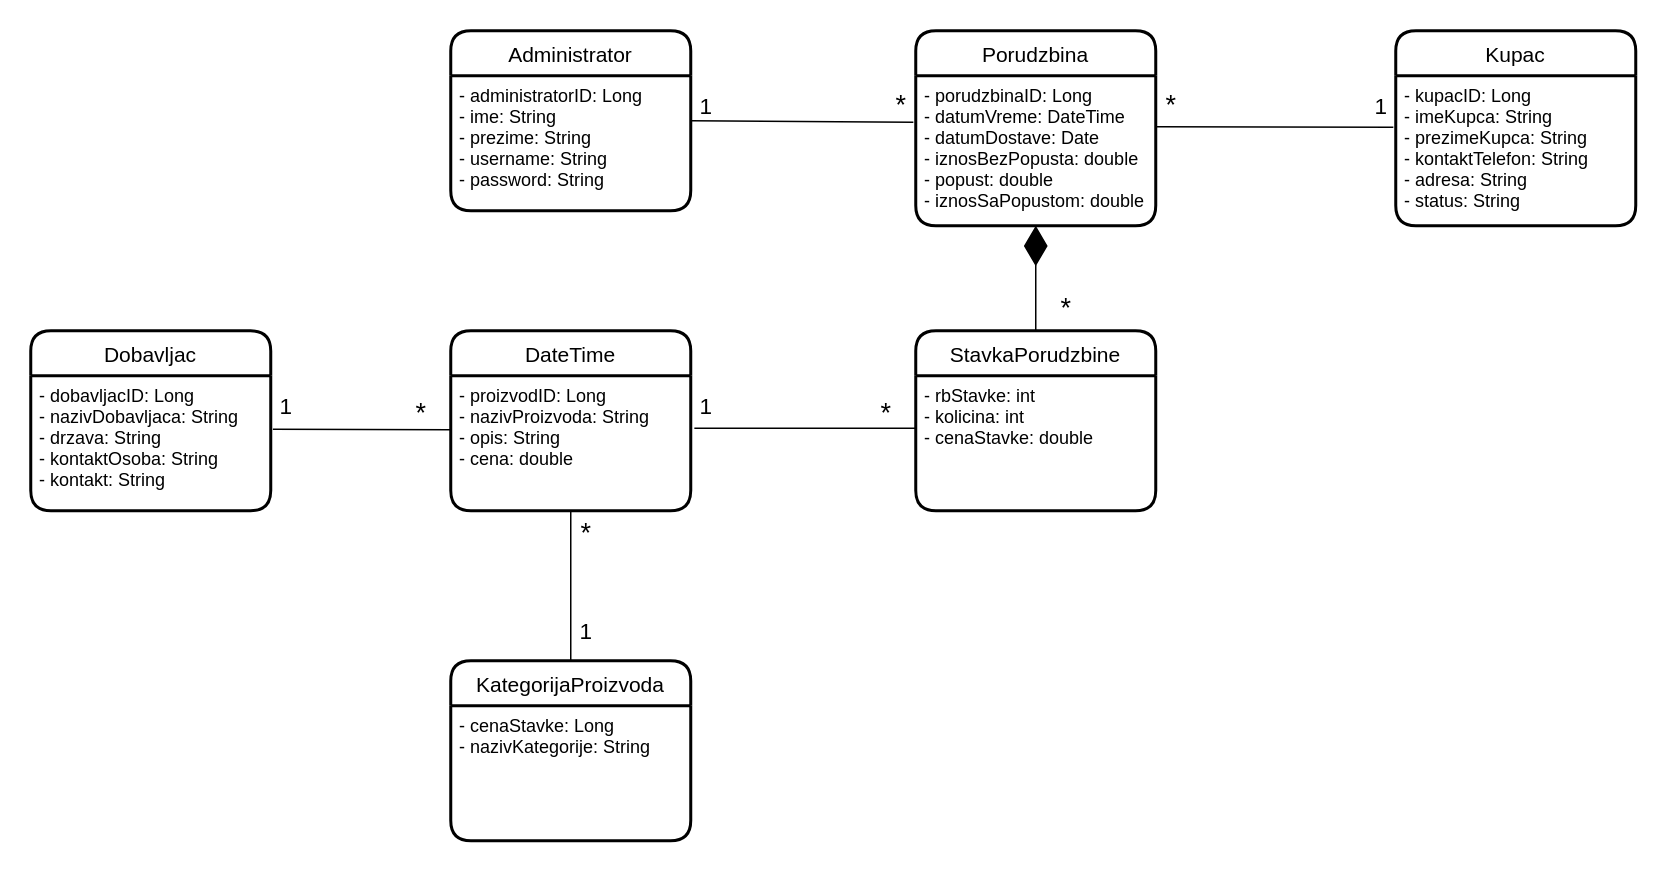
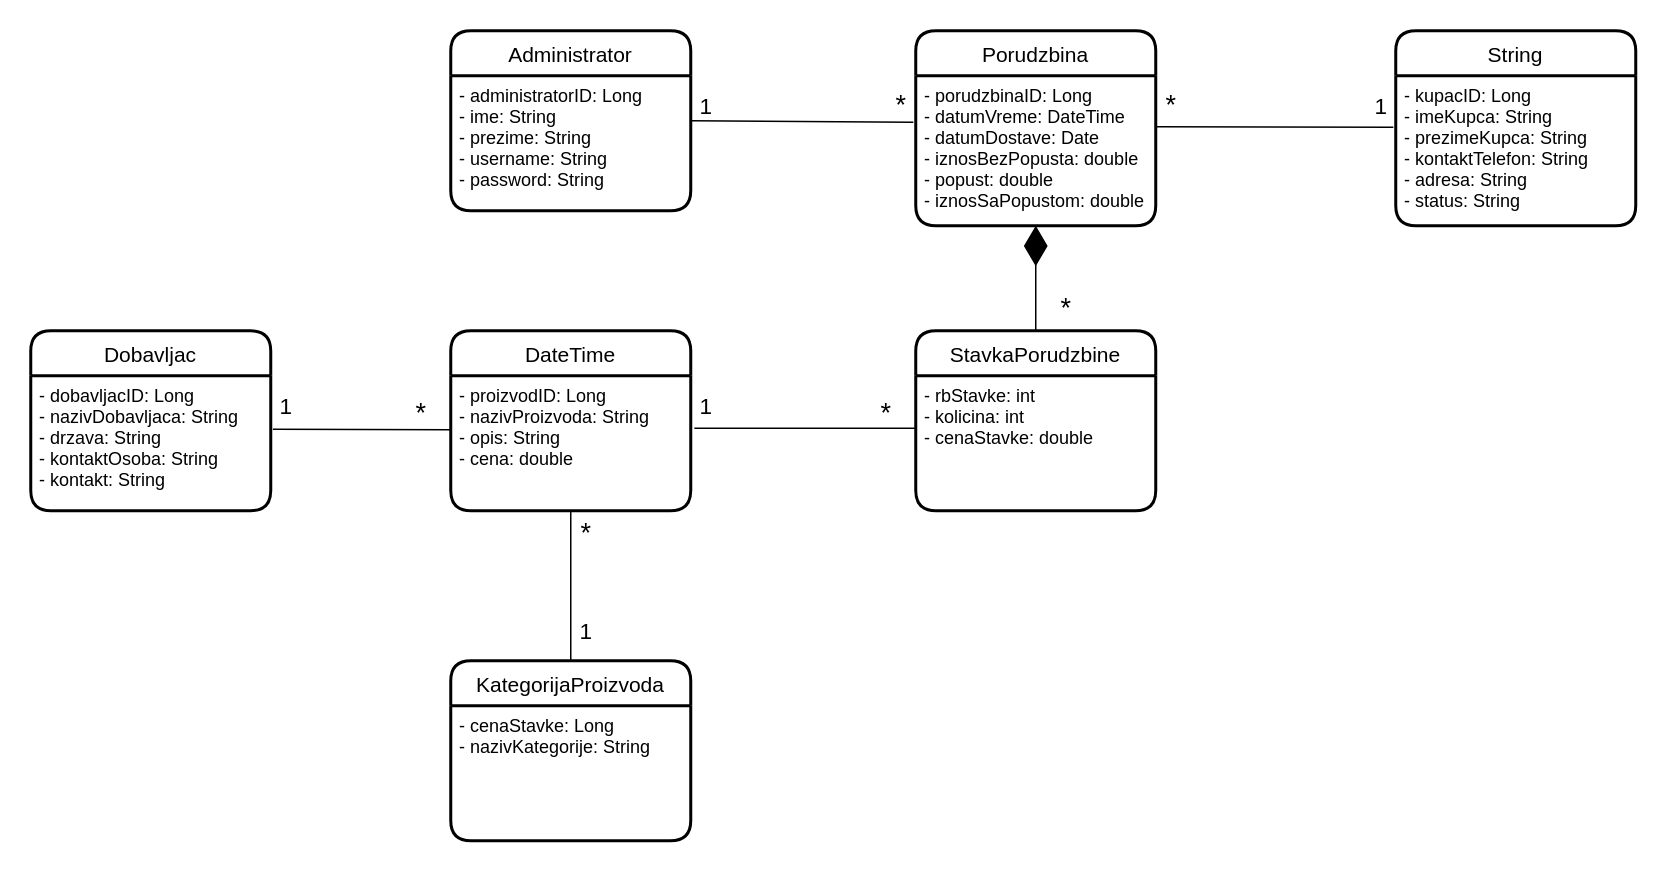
- <mxCell id="6" value="Kupac" style="swimlane;childLayout=stackLayout;horizontal=1;startSize=30;horizontalStack=0;rounded=1;fontSize=14;fontStyle=0;strokeWidth=2;resizeParent=0;resizeLast=1;shadow=0;dashed=0;align=center;" parent="1" vertex="1"><mxGeometry x="930" y="20" width="160" height="130" as="geometry" /></mxCell>
+ <mxCell id="6" value="String" style="swimlane;childLayout=stackLayout;horizontal=1;startSize=30;horizontalStack=0;rounded=1;fontSize=14;fontStyle=0;strokeWidth=2;resizeParent=0;resizeLast=1;shadow=0;dashed=0;align=center;" parent="1" vertex="1"><mxGeometry x="930" y="20" width="160" height="130" as="geometry" /></mxCell>
